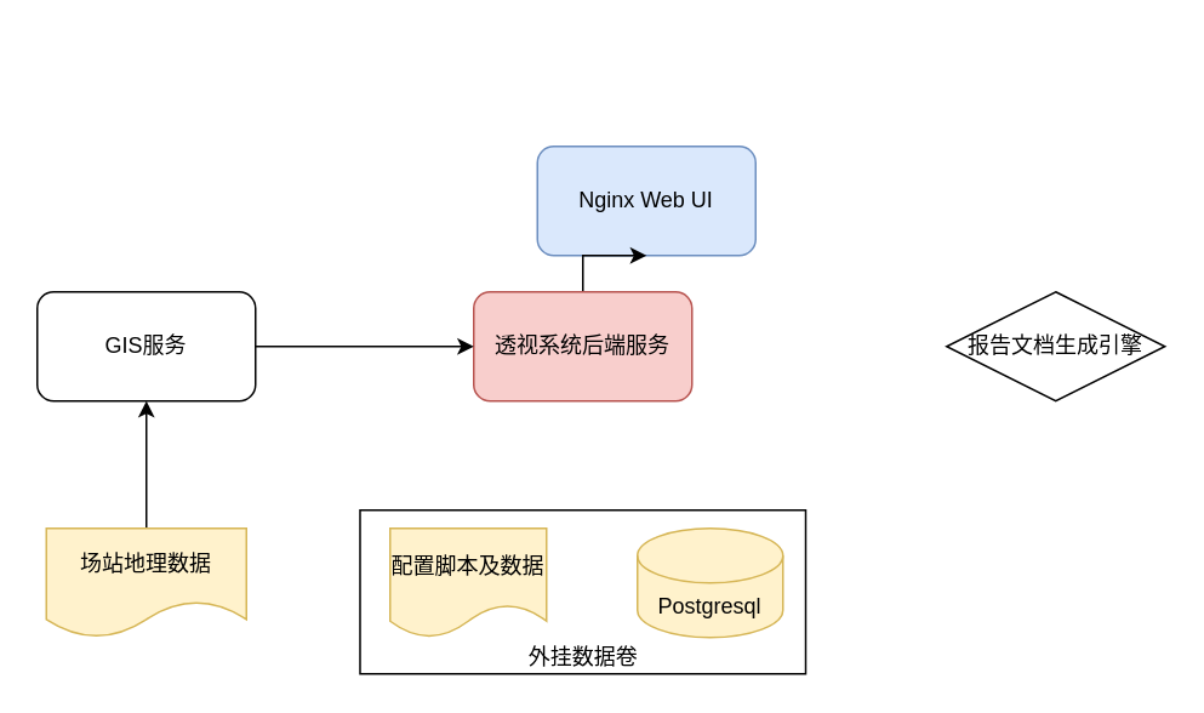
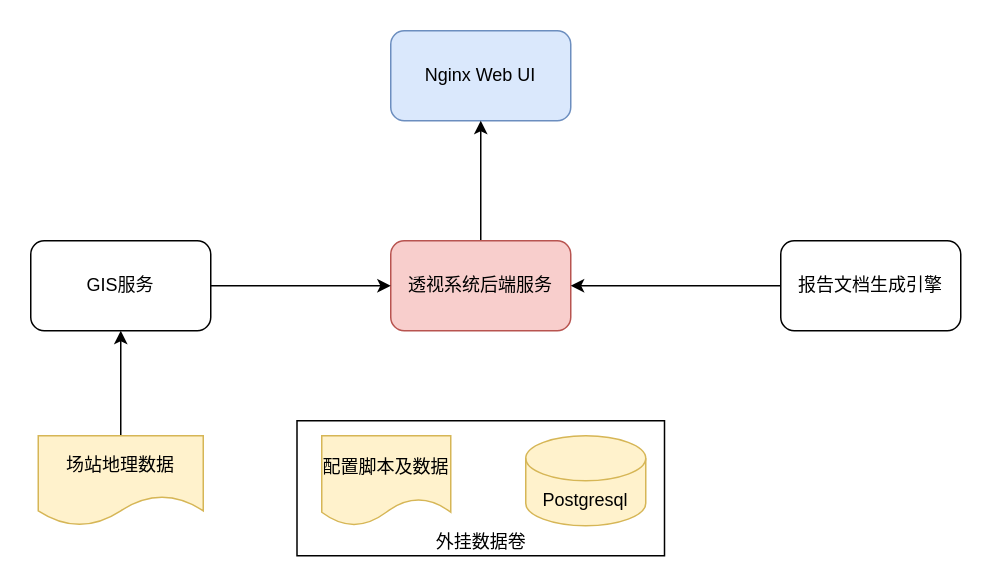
- <mxCell id="2" value="Nginx Web UI" style="rounded=1;whiteSpace=wrap;html=1;fillColor=#dae8fc;strokeColor=#6c8ebf;" vertex="1" parent="1"><mxGeometry x="295" y="80" width="120" height="60" as="geometry" /></mxCell>
+ <mxCell id="2" value="Nginx Web UI" style="rounded=1;whiteSpace=wrap;html=1;fillColor=#dae8fc;strokeColor=#6c8ebf;" vertex="1" parent="1"><mxGeometry x="260" y="20" width="120" height="60" as="geometry" /></mxCell>
+ <mxCell id="5" value="" style="edgeStyle=orthogonalEdgeStyle;rounded=0;orthogonalLoop=1;jettySize=auto;html=1;" edge="1" parent="1" source="6" target="4"><mxGeometry relative="1" as="geometry" /></mxCell>
- <mxCell id="6" value="报告文档生成引擎" style="rhombus;whiteSpace=wrap;html=1;" vertex="1" parent="1"><mxGeometry x="520" y="160" width="120" height="60" as="geometry" /></mxCell>
+ <mxCell id="6" value="报告文档生成引擎" style="rounded=1;whiteSpace=wrap;html=1;" vertex="1" parent="1"><mxGeometry x="520" y="160" width="120" height="60" as="geometry" /></mxCell>
